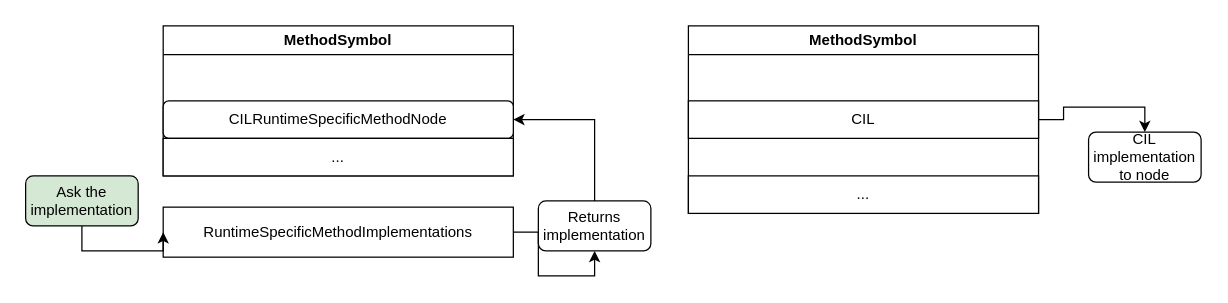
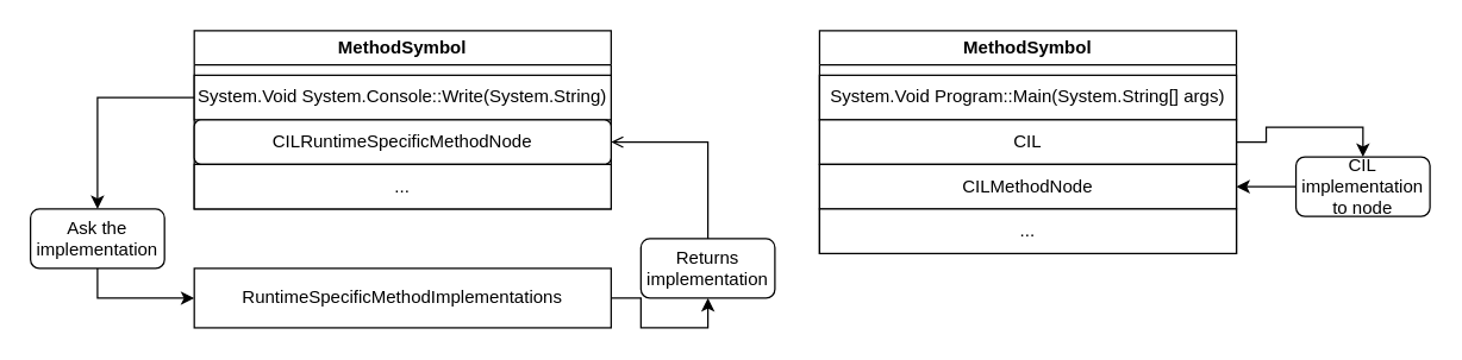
+ <mxCell id="4" value="System.Void System.Console::Write(System.String)" style="rounded=0;whiteSpace=wrap;html=1;" vertex="1" parent="3"><mxGeometry y="30" width="280" height="30" as="geometry" /></mxCell>
+ <mxCell id="9" value="System.Void Program::Main(System.String[] args)" style="rounded=0;whiteSpace=wrap;html=1;" vertex="1" parent="8"><mxGeometry y="30" width="280" height="30" as="geometry" /></mxCell>
+ <mxCell id="2" style="edgeStyle=orthogonalEdgeStyle;rounded=0;orthogonalLoop=1;jettySize=auto;html=1;exitX=0;exitY=0.5;exitDx=0;exitDy=0;entryX=0.5;entryY=0;entryDx=0;entryDy=0;" edge="1" parent="1" source="4" target="16"><mxGeometry relative="1" as="geometry" /></mxCell>
- <mxCell id="17" style="edgeStyle=orthogonalEdgeStyle;rounded=0;orthogonalLoop=1;jettySize=auto;html=1;exitX=0.5;exitY=0;exitDx=0;exitDy=0;entryX=1;entryY=0.5;entryDx=0;entryDy=0;" edge="1" parent="1" source="18" target="5"><mxGeometry relative="1" as="geometry" /></mxCell>
+ <mxCell id="17" style="edgeStyle=orthogonalEdgeStyle;rounded=0;orthogonalLoop=1;jettySize=auto;html=1;exitX=0.5;exitY=0;exitDx=0;exitDy=0;entryX=1;entryY=0.5;entryDx=0;entryDy=0;endArrow=open;" edge="1" parent="1" source="18" target="5"><mxGeometry relative="1" as="geometry" /></mxCell>
+ <mxCell id="11" value="CILMethodNode" style="rounded=0;whiteSpace=wrap;html=1;" vertex="1" parent="8"><mxGeometry y="90" width="280" height="30" as="geometry" /></mxCell>
+ <mxCell id="19" style="edgeStyle=orthogonalEdgeStyle;rounded=0;orthogonalLoop=1;jettySize=auto;html=1;exitX=0;exitY=0.5;exitDx=0;exitDy=0;entryX=1;entryY=0.5;entryDx=0;entryDy=0;" edge="1" parent="1" source="20" target="11"><mxGeometry relative="1" as="geometry" /></mxCell>
- <mxCell id="16" value="Ask the implementation" style="rounded=1;whiteSpace=wrap;html=1;fillColor=#d5e8d4;" vertex="1" parent="1"><mxGeometry x="20" y="140" width="90" height="40" as="geometry" /></mxCell>
+ <mxCell id="16" value="Ask the implementation" style="rounded=1;whiteSpace=wrap;html=1;" vertex="1" parent="1"><mxGeometry x="20" y="140" width="90" height="40" as="geometry" /></mxCell>
- <mxCell id="14" value="RuntimeSpecificMethodImplementations" style="rounded=0;whiteSpace=wrap;html=1;" vertex="1" parent="1"><mxGeometry x="130" y="165" width="280" height="40" as="geometry" /></mxCell>
+ <mxCell id="14" value="RuntimeSpecificMethodImplementations" style="rounded=0;whiteSpace=wrap;html=1;" vertex="1" parent="1"><mxGeometry x="130" y="180" width="280" height="40" as="geometry" /></mxCell>
